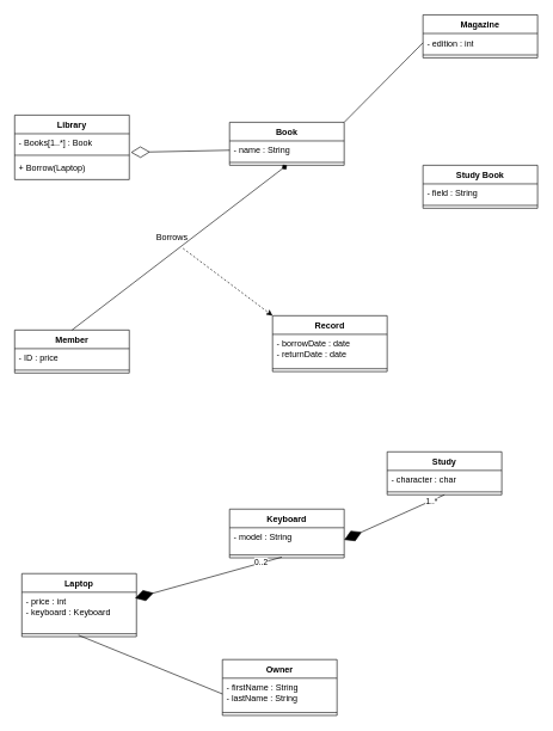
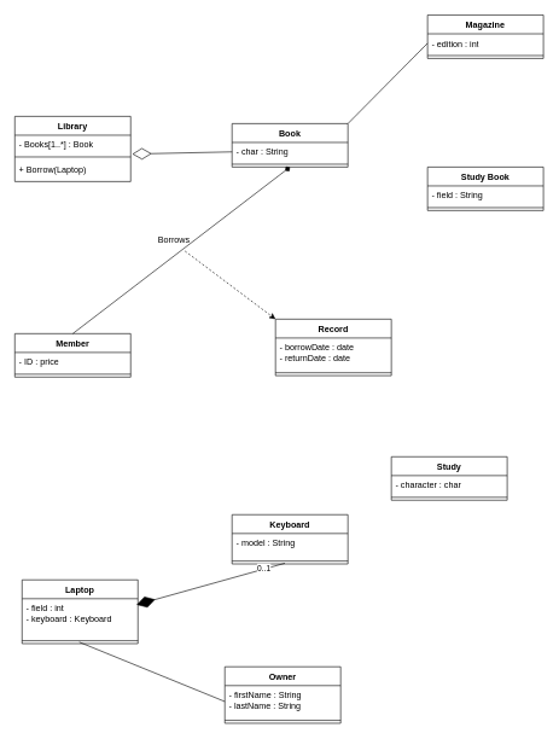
- <mxCell id="7" value="- name : String" style="text;strokeColor=none;fillColor=none;align=left;verticalAlign=top;spacingLeft=4;spacingRight=4;overflow=hidden;rotatable=0;points=[[0,0.5],[1,0.5]];portConstraint=eastwest;whiteSpace=wrap;html=1;" vertex="1" parent="6"><mxGeometry y="26" width="160" height="26" as="geometry" /></mxCell>
+ <mxCell id="7" value="- char : String" style="text;strokeColor=none;fillColor=none;align=left;verticalAlign=top;spacingLeft=4;spacingRight=4;overflow=hidden;rotatable=0;points=[[0,0.5],[1,0.5]];portConstraint=eastwest;whiteSpace=wrap;html=1;" vertex="1" parent="6"><mxGeometry y="26" width="160" height="26" as="geometry" /></mxCell>
- <mxCell id="38" value="" style="endArrow=diamondThin;endFill=1;endSize=24;html=1;rounded=0;entryX=1;entryY=0.5;entryDx=0;entryDy=0;exitX=0.5;exitY=1;exitDx=0;exitDy=0;" edge="1" parent="1" source="31" target="29"><mxGeometry width="160" relative="1" as="geometry"><mxPoint x="549" y="830" as="sourcePoint" /><mxPoint x="380" y="893" as="targetPoint" /></mxGeometry></mxCell>
- <mxCell id="39" value="1..*" style="edgeLabel;html=1;align=center;verticalAlign=middle;resizable=0;points=[];" vertex="1" connectable="0" parent="38"><mxGeometry x="-0.743" relative="1" as="geometry"><mxPoint as="offset" /></mxGeometry></mxCell>
- <mxCell id="42" value="0..2" style="edgeLabel;html=1;align=center;verticalAlign=middle;resizable=0;points=[];" vertex="1" connectable="0" parent="1"><mxGeometry x="610" y="730" as="geometry"><mxPoint x="-247" y="53" as="offset" /></mxGeometry></mxCell>
+ <mxCell id="42" value="0..1" style="edgeLabel;html=1;align=center;verticalAlign=middle;resizable=0;points=[];" vertex="1" connectable="0" parent="1"><mxGeometry x="610" y="730" as="geometry"><mxPoint x="-247" y="53" as="offset" /></mxGeometry></mxCell>
- <mxCell id="26" value="- price : int&lt;div&gt;- keyboard : Keyboard&lt;/div&gt;" style="text;strokeColor=none;fillColor=none;align=left;verticalAlign=top;spacingLeft=4;spacingRight=4;overflow=hidden;rotatable=0;points=[[0,0.5],[1,0.5]];portConstraint=eastwest;whiteSpace=wrap;html=1;" vertex="1" parent="25"><mxGeometry y="26" width="160" height="54" as="geometry" /></mxCell>
+ <mxCell id="26" value="- field : int&lt;div&gt;- keyboard : Keyboard&lt;/div&gt;" style="text;strokeColor=none;fillColor=none;align=left;verticalAlign=top;spacingLeft=4;spacingRight=4;overflow=hidden;rotatable=0;points=[[0,0.5],[1,0.5]];portConstraint=eastwest;whiteSpace=wrap;html=1;" vertex="1" parent="25"><mxGeometry y="26" width="160" height="54" as="geometry" /></mxCell>
